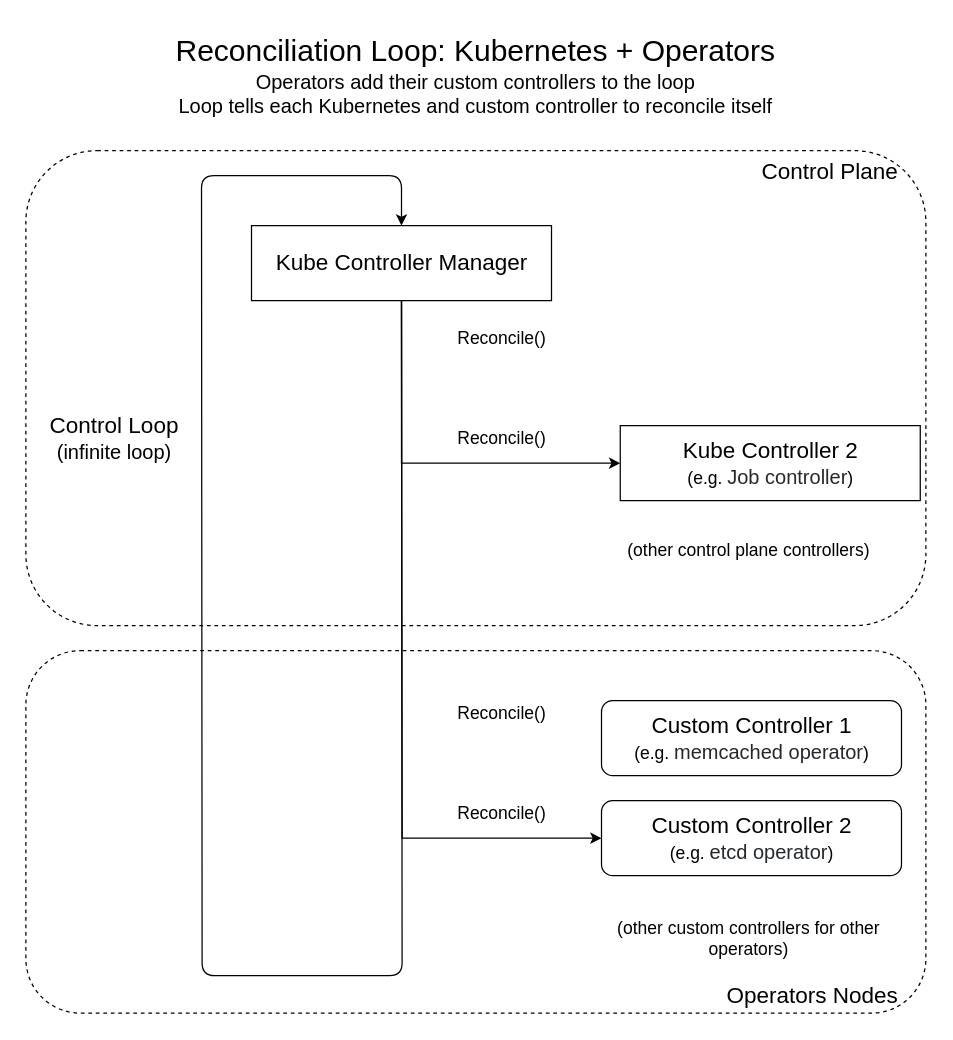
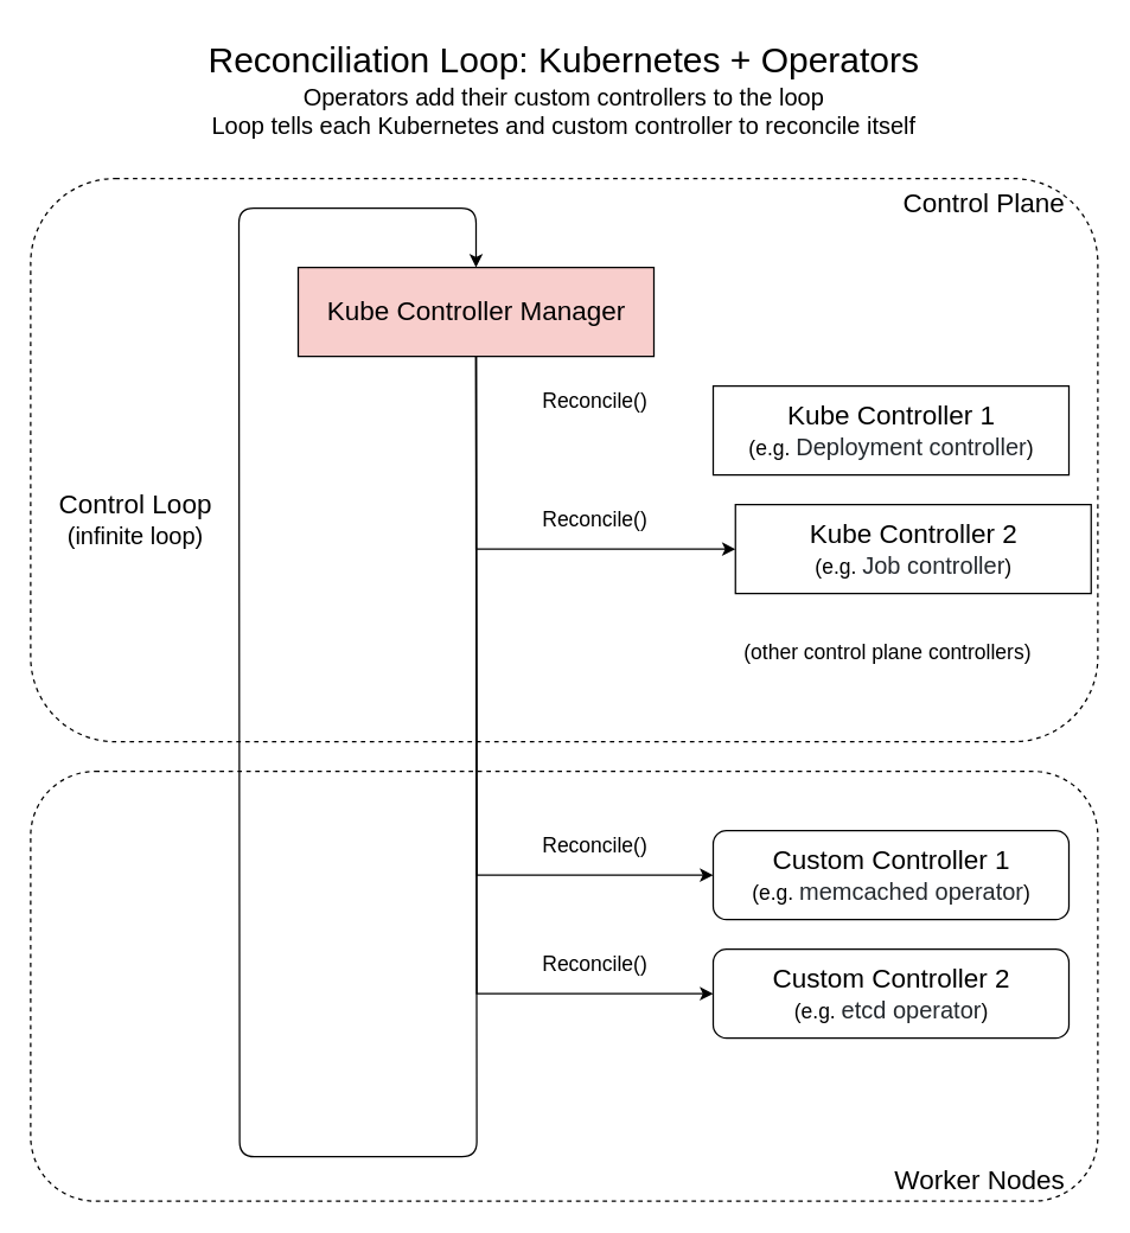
- <mxCell id="4" value="&lt;font style=&quot;font-size: 18px&quot;&gt;Kube Controller Manager&lt;/font&gt;" style="rounded=0;whiteSpace=wrap;html=1;" parent="1" vertex="1"><mxGeometry x="200.5" y="180" width="240" height="60" as="geometry" /></mxCell>
+ <mxCell id="4" value="&lt;font style=&quot;font-size: 18px&quot;&gt;Kube Controller Manager&lt;/font&gt;" style="rounded=0;whiteSpace=wrap;html=1;fillColor=#f8cecc;" parent="1" vertex="1"><mxGeometry x="200.5" y="180" width="240" height="60" as="geometry" /></mxCell>
+ <mxCell id="5" value="&lt;font&gt;&lt;span style=&quot;font-size: 18px&quot;&gt;Kube Controller 1&lt;/span&gt;&lt;br&gt;&lt;font style=&quot;font-size: 14px&quot;&gt;(e.g.&amp;nbsp;&lt;span style=&quot;color: rgb(36 , 41 , 46) ; font-family: , , &amp;#34;segoe ui&amp;#34; , &amp;#34;helvetica&amp;#34; , &amp;#34;arial&amp;#34; , sans-serif , &amp;#34;apple color emoji&amp;#34; , &amp;#34;segoe ui emoji&amp;#34; ; font-size: 16px ; background-color: rgb(255 , 255 , 255)&quot;&gt;Deployment controller&lt;/span&gt;)&lt;/font&gt;&lt;br&gt;&lt;/font&gt;" style="rounded=0;whiteSpace=wrap;html=1;" parent="1" vertex="1"><mxGeometry x="480.5" y="260" width="240" height="60" as="geometry" /></mxCell>
+ <mxCell id="10" value="" style="endArrow=classic;html=1;strokeWidth=1;exitX=0.5;exitY=1;exitDx=0;exitDy=0;entryX=0;entryY=0.5;entryDx=0;entryDy=0;rounded=0;" parent="1" source="4" target="7" edge="1"><mxGeometry width="50" height="50" relative="1" as="geometry"><mxPoint x="320.5" y="460" as="sourcePoint" /><mxPoint x="380.5" y="510" as="targetPoint" /><Array as="points"><mxPoint x="321" y="590" /></Array></mxGeometry></mxCell>
- <mxCell id="13" value="&lt;font style=&quot;font-size: 14px&quot;&gt;(other custom controllers for other operators)&lt;/font&gt;" style="text;html=1;strokeColor=none;fillColor=none;align=center;verticalAlign=middle;whiteSpace=wrap;rounded=0;dashed=1;" parent="1" vertex="1"><mxGeometry x="480.5" y="730" width="235" height="40" as="geometry" /></mxCell>
- <mxCell id="2" value="&lt;font style=&quot;font-size: 18px&quot;&gt;Operators Nodes&amp;nbsp; &amp;nbsp;&amp;nbsp;&lt;/font&gt;" style="rounded=1;whiteSpace=wrap;html=1;fillColor=none;dashed=1;verticalAlign=bottom;align=right;" vertex="1" parent="1"><mxGeometry x="20" y="520" width="720" height="290" as="geometry" /></mxCell>
+ <mxCell id="2" value="&lt;font style=&quot;font-size: 18px&quot;&gt;Worker Nodes&amp;nbsp; &amp;nbsp;&amp;nbsp;&lt;/font&gt;" style="rounded=1;whiteSpace=wrap;html=1;fillColor=none;dashed=1;verticalAlign=bottom;align=right;" vertex="1" parent="1"><mxGeometry x="20" y="520" width="720" height="290" as="geometry" /></mxCell>
